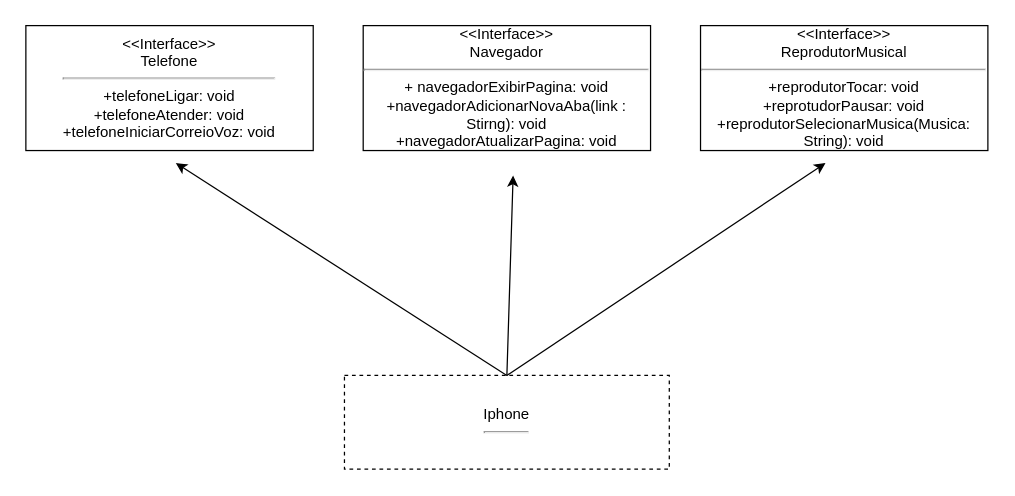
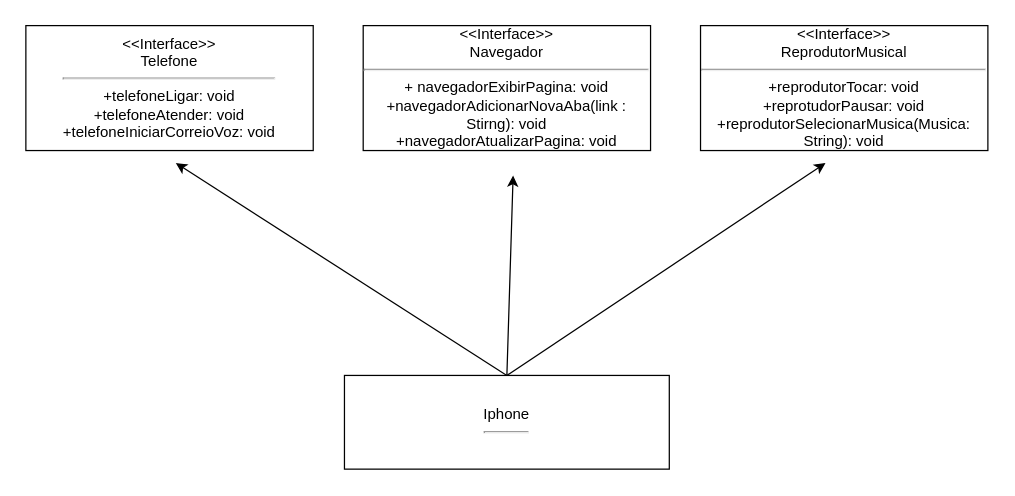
- <mxCell id="5" value="Iphone&lt;hr&gt;" style="rounded=0;whiteSpace=wrap;html=1;dashed=1;" vertex="1" parent="1"><mxGeometry x="275" y="300" width="260" height="75" as="geometry" /></mxCell>
+ <mxCell id="5" value="Iphone&lt;hr&gt;" style="rounded=0;whiteSpace=wrap;html=1;" vertex="1" parent="1"><mxGeometry x="275" y="300" width="260" height="75" as="geometry" /></mxCell>
